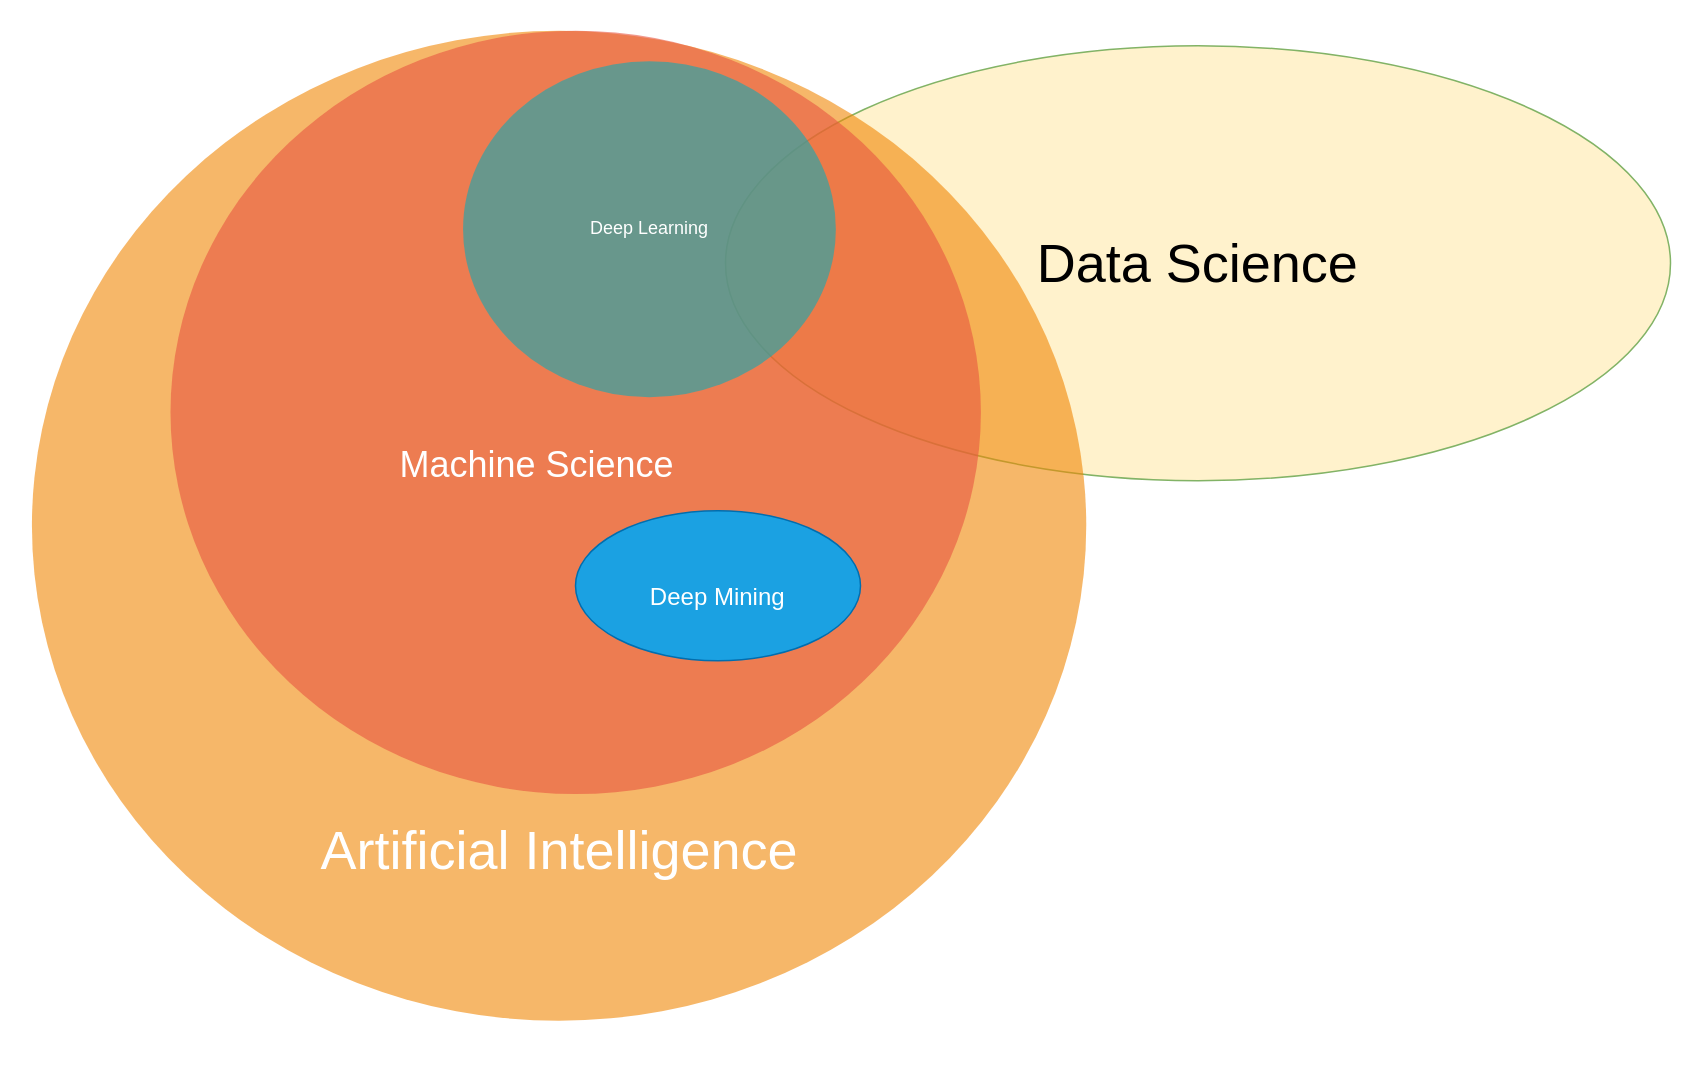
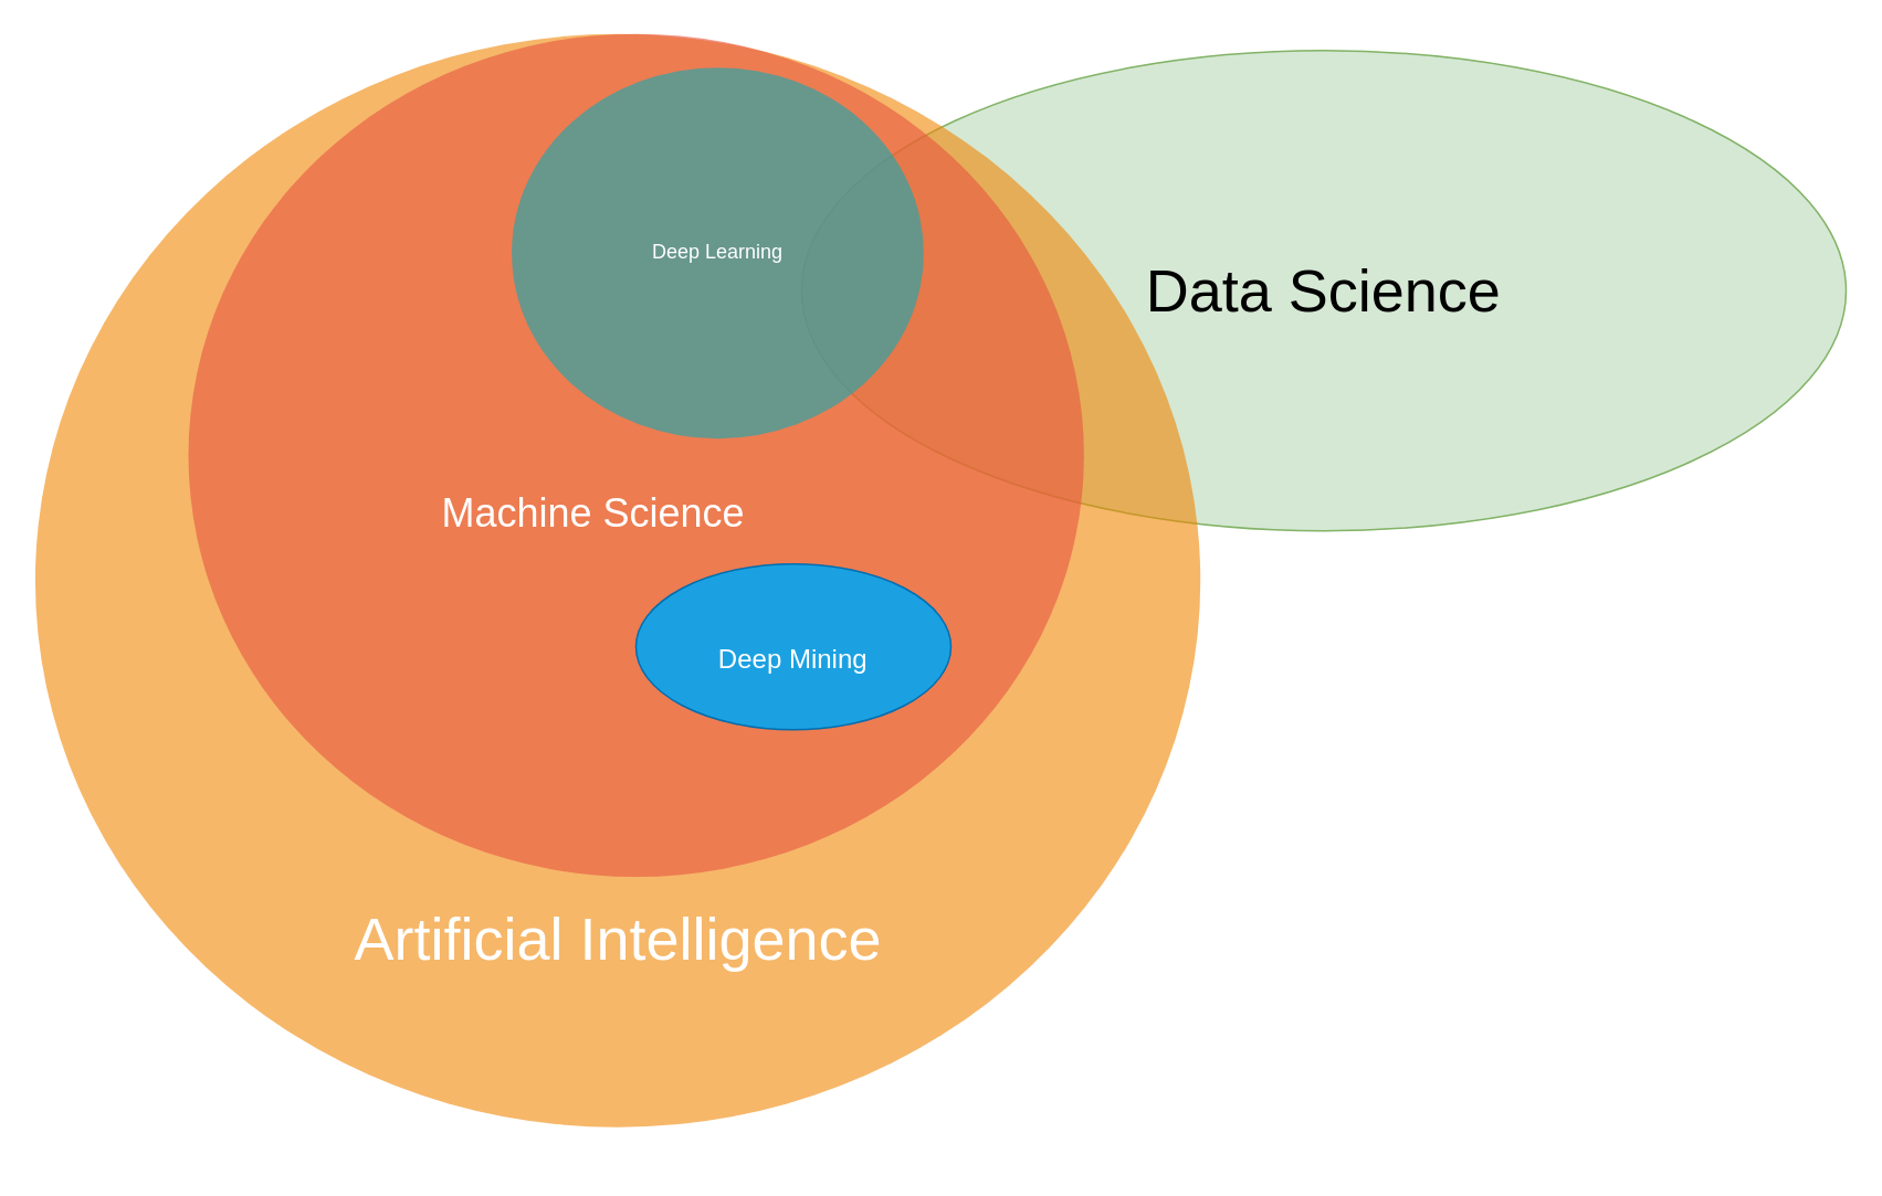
- <mxCell id="5" value="Data Science" style="ellipse;whiteSpace=wrap;html=1;fontSize=36;fillColor=#fff2cc;strokeColor=#82b366;" vertex="1" parent="4"><mxGeometry x="370" y="10" width="630" height="290" as="geometry" /></mxCell>
+ <mxCell id="5" value="Data Science" style="ellipse;whiteSpace=wrap;html=1;fontSize=36;fillColor=#d5e8d4;strokeColor=#82b366;" vertex="1" parent="4"><mxGeometry x="370" y="10" width="630" height="290" as="geometry" /></mxCell>
